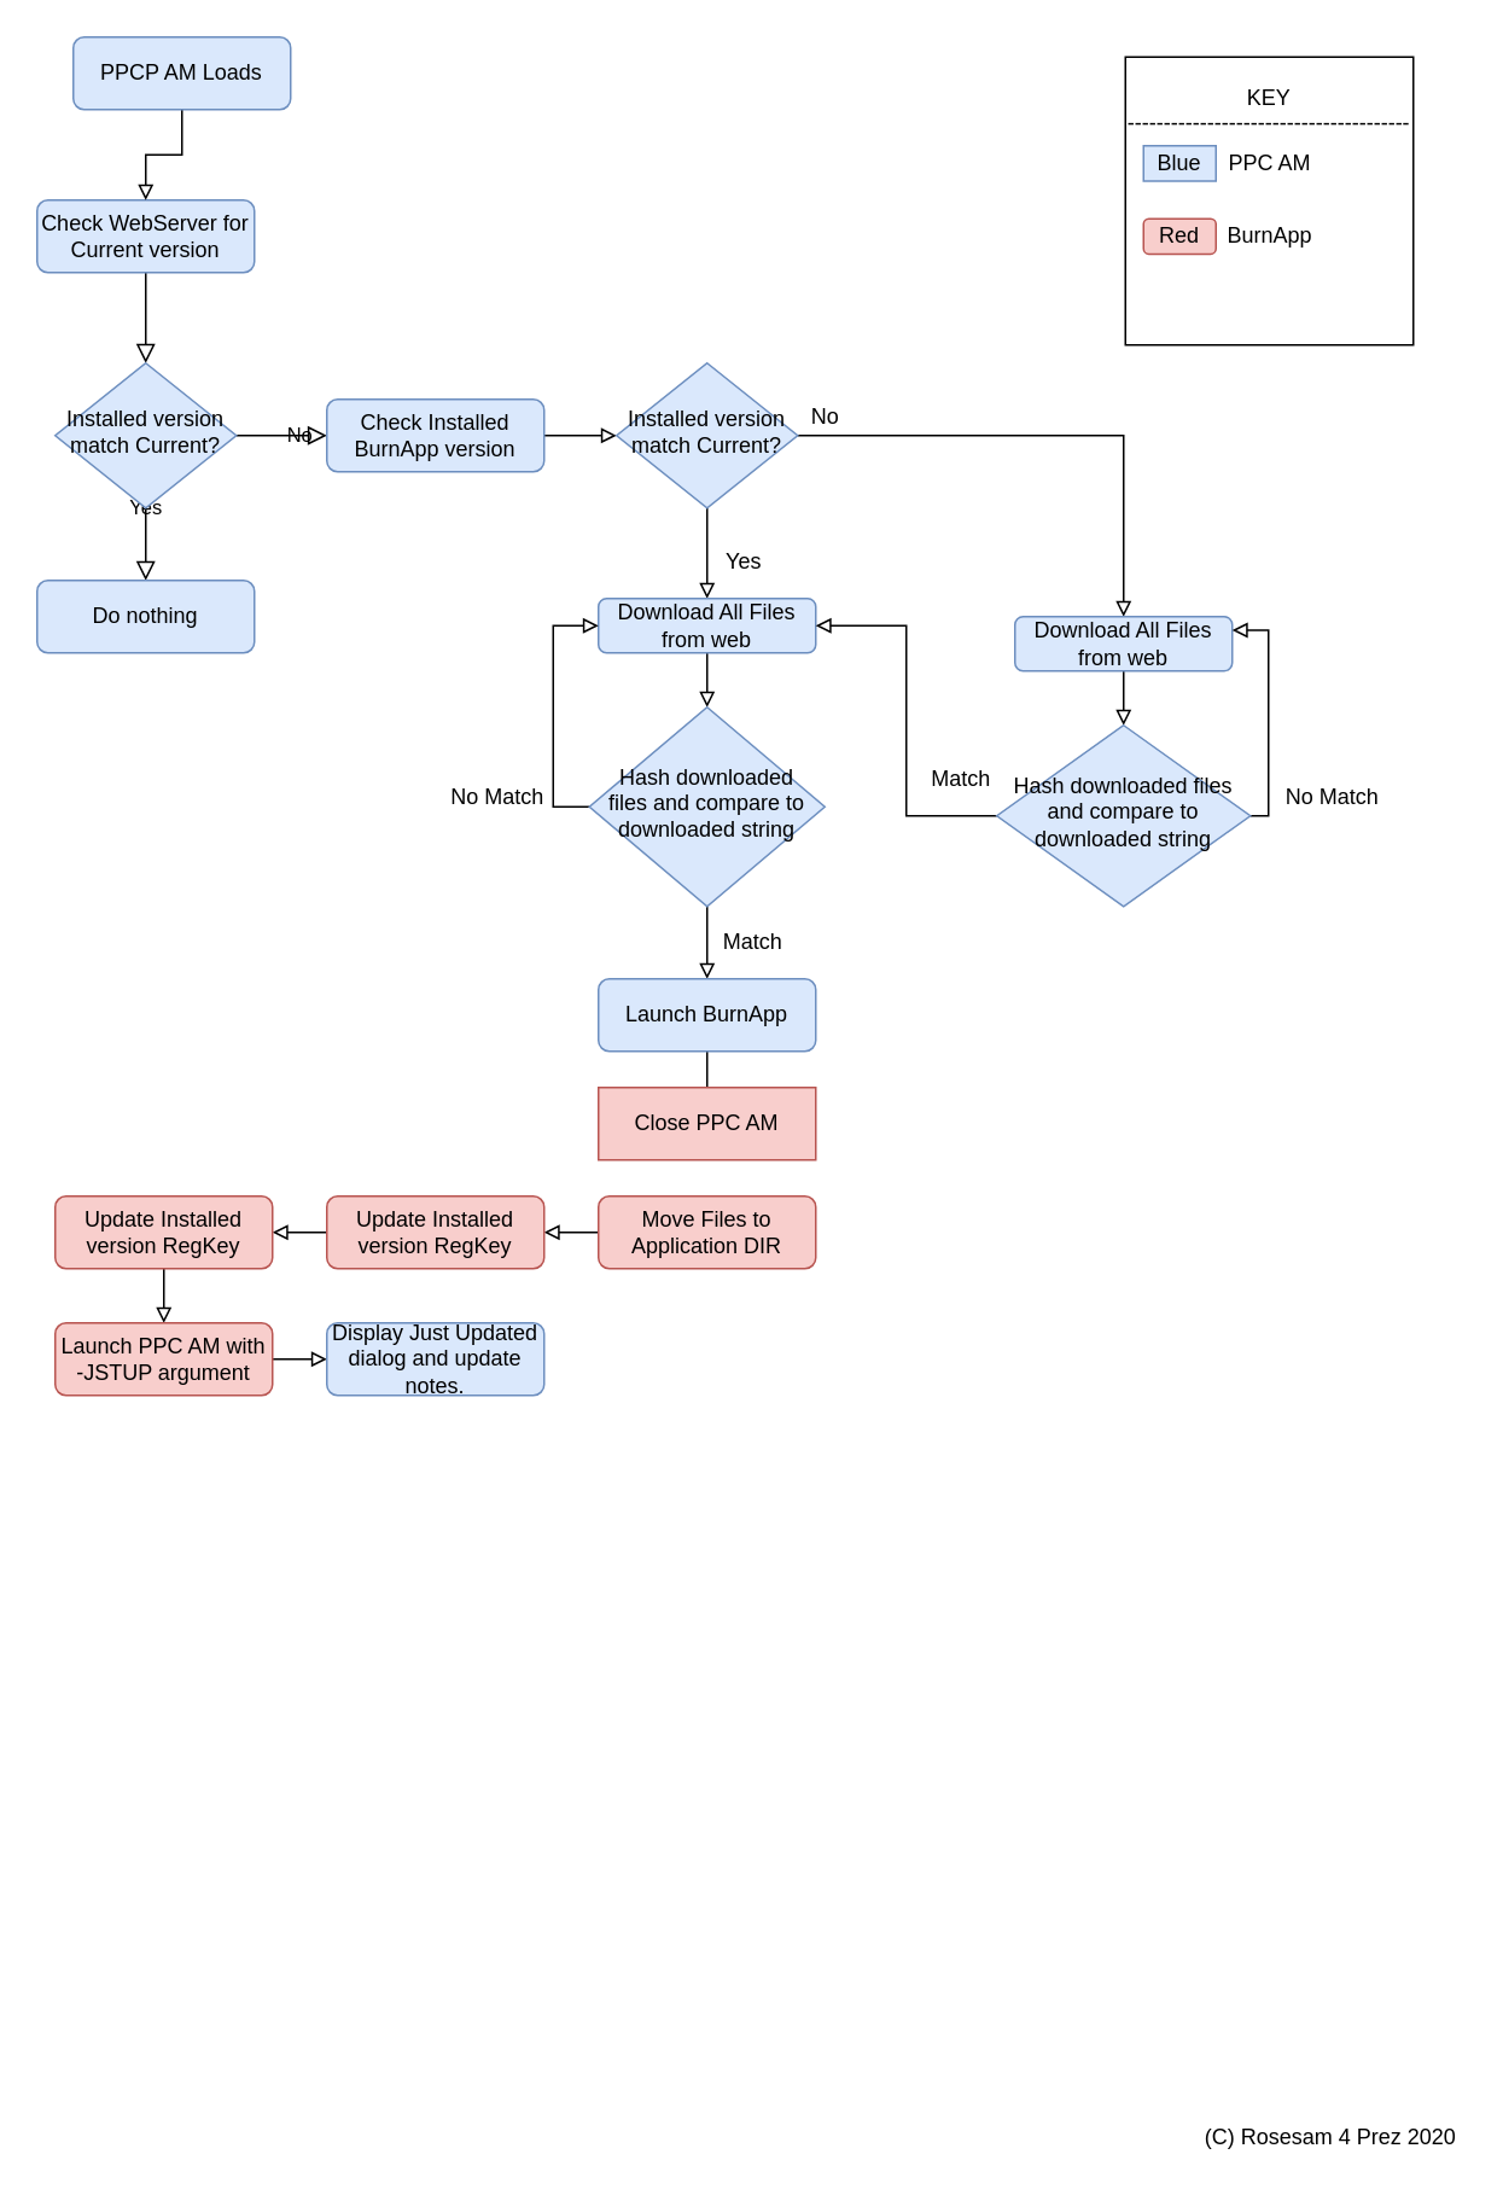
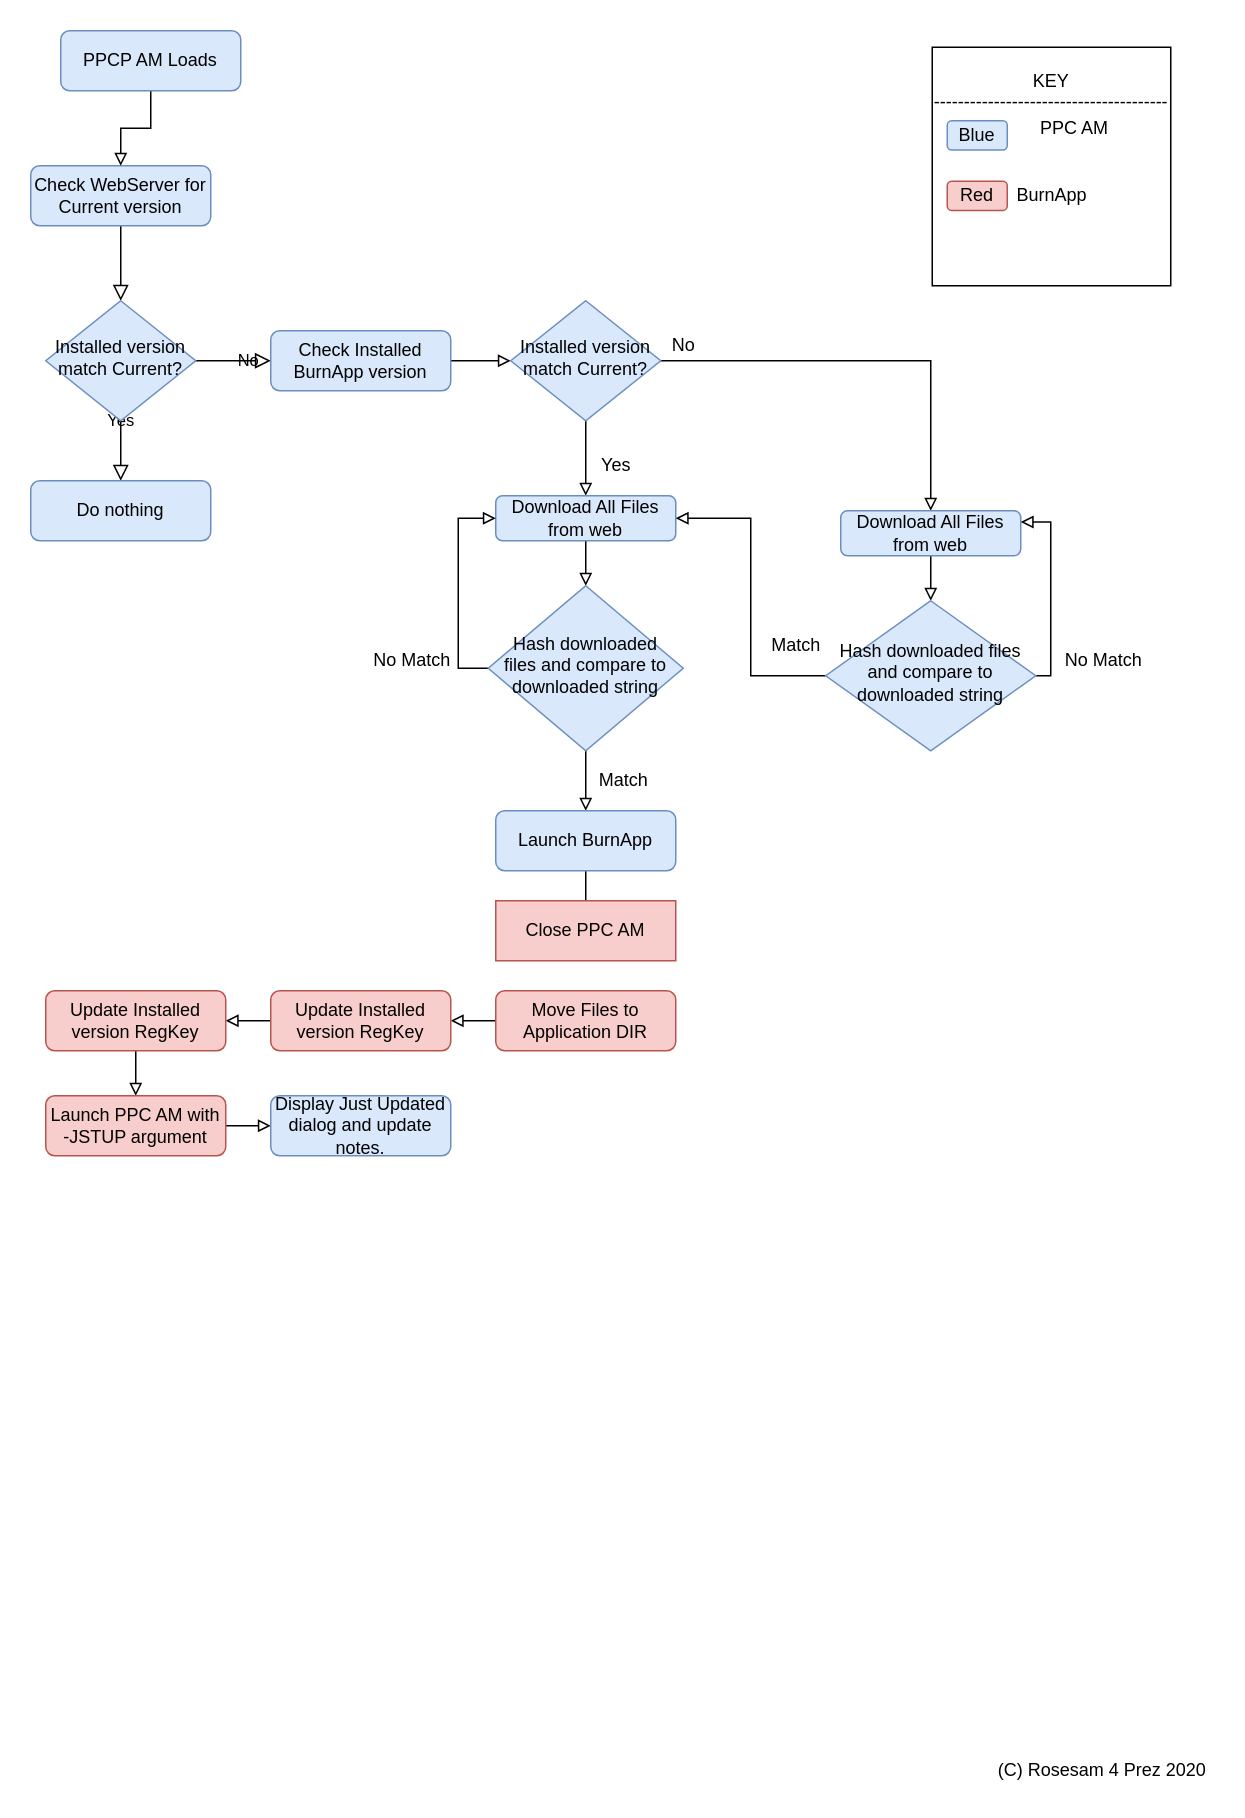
- <mxCell id="44" value="Blue" style="whiteSpace=wrap;html=1;fontSize=12;glass=0;strokeWidth=1;shadow=0;fillColor=#dae8fc;strokeColor=#6c8ebf;rounded=0;" vertex="1" parent="1"><mxGeometry x="631" y="80" width="40" height="19.5" as="geometry" /></mxCell>
+ <mxCell id="44" value="Blue" style="rounded=1;whiteSpace=wrap;html=1;fontSize=12;glass=0;strokeWidth=1;shadow=0;fillColor=#dae8fc;strokeColor=#6c8ebf;" vertex="1" parent="1"><mxGeometry x="631" y="80" width="40" height="19.5" as="geometry" /></mxCell>
- <mxCell id="46" value="PPC AM" style="text;html=1;strokeColor=none;fillColor=none;align=center;verticalAlign=middle;whiteSpace=wrap;rounded=0;" vertex="1" parent="1"><mxGeometry x="671" y="80" width="60" height="20" as="geometry" /></mxCell>
+ <mxCell id="46" value="PPC AM" style="text;html=1;strokeColor=none;fillColor=none;align=center;verticalAlign=middle;whiteSpace=wrap;rounded=0;" vertex="1" parent="1"><mxGeometry x="686" y="75" width="60" height="20" as="geometry" /></mxCell>
